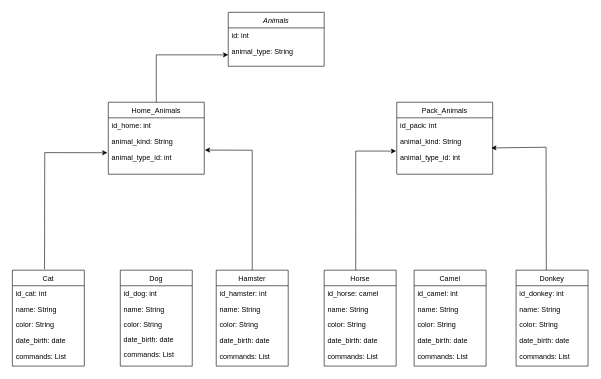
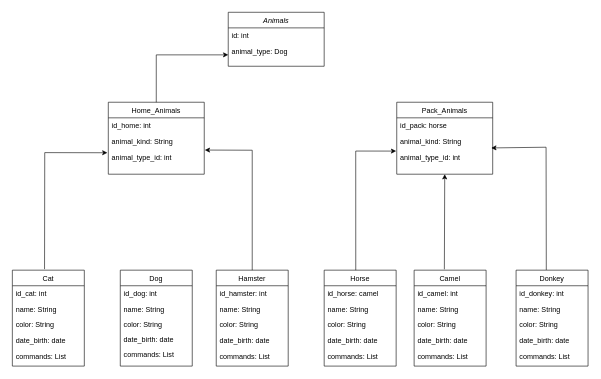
- <mxCell id="4" value="animal_type: String" style="text;align=left;verticalAlign=top;spacingLeft=4;spacingRight=4;overflow=hidden;rotatable=0;points=[[0,0.5],[1,0.5]];portConstraint=eastwest;" parent="2" vertex="1"><mxGeometry y="52" width="160" height="26" as="geometry" /></mxCell>
+ <mxCell id="4" value="animal_type: Dog" style="text;align=left;verticalAlign=top;spacingLeft=4;spacingRight=4;overflow=hidden;rotatable=0;points=[[0,0.5],[1,0.5]];portConstraint=eastwest;" parent="2" vertex="1"><mxGeometry y="52" width="160" height="26" as="geometry" /></mxCell>
- <mxCell id="10" value="id_pack: int" style="text;align=left;verticalAlign=top;spacingLeft=4;spacingRight=4;overflow=hidden;rotatable=0;points=[[0,0.5],[1,0.5]];portConstraint=eastwest;" parent="9" vertex="1"><mxGeometry y="26" width="160" height="26" as="geometry" /></mxCell>
+ <mxCell id="10" value="id_pack: horse" style="text;align=left;verticalAlign=top;spacingLeft=4;spacingRight=4;overflow=hidden;rotatable=0;points=[[0,0.5],[1,0.5]];portConstraint=eastwest;" parent="9" vertex="1"><mxGeometry y="26" width="160" height="26" as="geometry" /></mxCell>
+ <mxCell id="54" value="" style="endArrow=classic;html=1;rounded=0;exitX=0.42;exitY=-0.009;exitDx=0;exitDy=0;exitPerimeter=0;entryX=0.5;entryY=1;entryDx=0;entryDy=0;" parent="1" source="38" edge="1" target="9"><mxGeometry width="50" height="50" relative="1" as="geometry"><mxPoint x="620" y="400" as="sourcePoint" /><mxPoint x="750" y="360" as="targetPoint" /></mxGeometry></mxCell>
